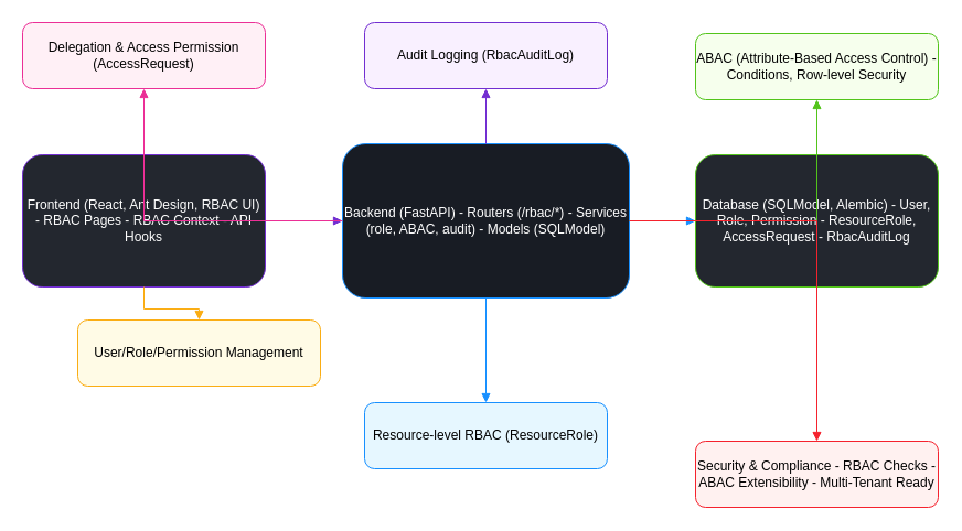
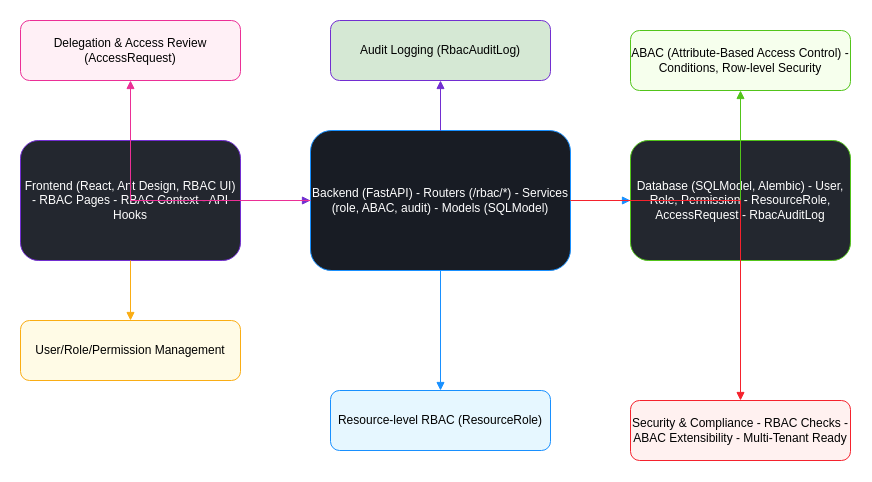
- <mxCell id="13" value="Delegation &amp; Access Permission (AccessRequest)" style="rounded=1;whiteSpace=wrap;html=1;fillColor=#fff0f6;strokeColor=#eb2f96;" parent="1" vertex="1"><mxGeometry x="20" width="220" height="60" as="geometry" y="20" /></mxCell>
+ <mxCell id="13" value="Delegation &amp; Access Review (AccessRequest)" style="rounded=1;whiteSpace=wrap;html=1;fillColor=#fff0f6;strokeColor=#eb2f96;" parent="1" vertex="1"><mxGeometry x="20" width="220" height="60" as="geometry" y="20" /></mxCell>
- <mxCell id="15" value="Audit Logging (RbacAuditLog)" style="rounded=1;whiteSpace=wrap;html=1;fillColor=#f9f0ff;strokeColor=#722ed1;" parent="1" vertex="1"><mxGeometry x="330" width="220" height="60" as="geometry" y="20" /></mxCell>
+ <mxCell id="15" value="Audit Logging (RbacAuditLog)" style="rounded=1;whiteSpace=wrap;html=1;fillColor=#d5e8d4;strokeColor=#722ed1;" parent="1" vertex="1"><mxGeometry x="330" width="220" height="60" as="geometry" y="20" /></mxCell>
- <mxCell id="7" value="User/Role/Permission Management" style="rounded=1;whiteSpace=wrap;html=1;fillColor=#fffbe6;strokeColor=#faad14;" parent="1" vertex="1"><mxGeometry x="70" y="290" width="220" height="60" as="geometry" /></mxCell>
+ <mxCell id="7" value="User/Role/Permission Management" style="rounded=1;whiteSpace=wrap;html=1;fillColor=#fffbe6;strokeColor=#faad14;" parent="1" vertex="1"><mxGeometry x="20" y="320" width="220" height="60" as="geometry" /></mxCell>
- <mxCell id="9" value="Resource-level RBAC (ResourceRole)" style="rounded=1;whiteSpace=wrap;html=1;fillColor=#e6f7ff;strokeColor=#1890ff;" parent="1" vertex="1"><mxGeometry x="330" y="365" width="220" height="60" as="geometry" /></mxCell>
+ <mxCell id="9" value="Resource-level RBAC (ResourceRole)" style="rounded=1;whiteSpace=wrap;html=1;fillColor=#e6f7ff;strokeColor=#1890ff;" parent="1" vertex="1"><mxGeometry x="330" y="390" width="220" height="60" as="geometry" /></mxCell>
